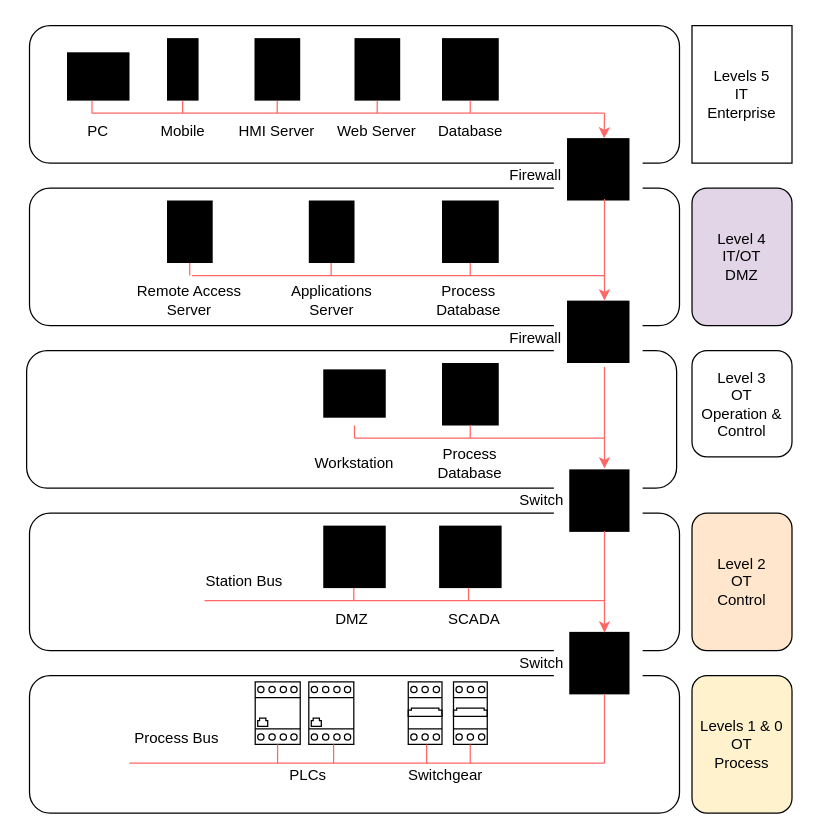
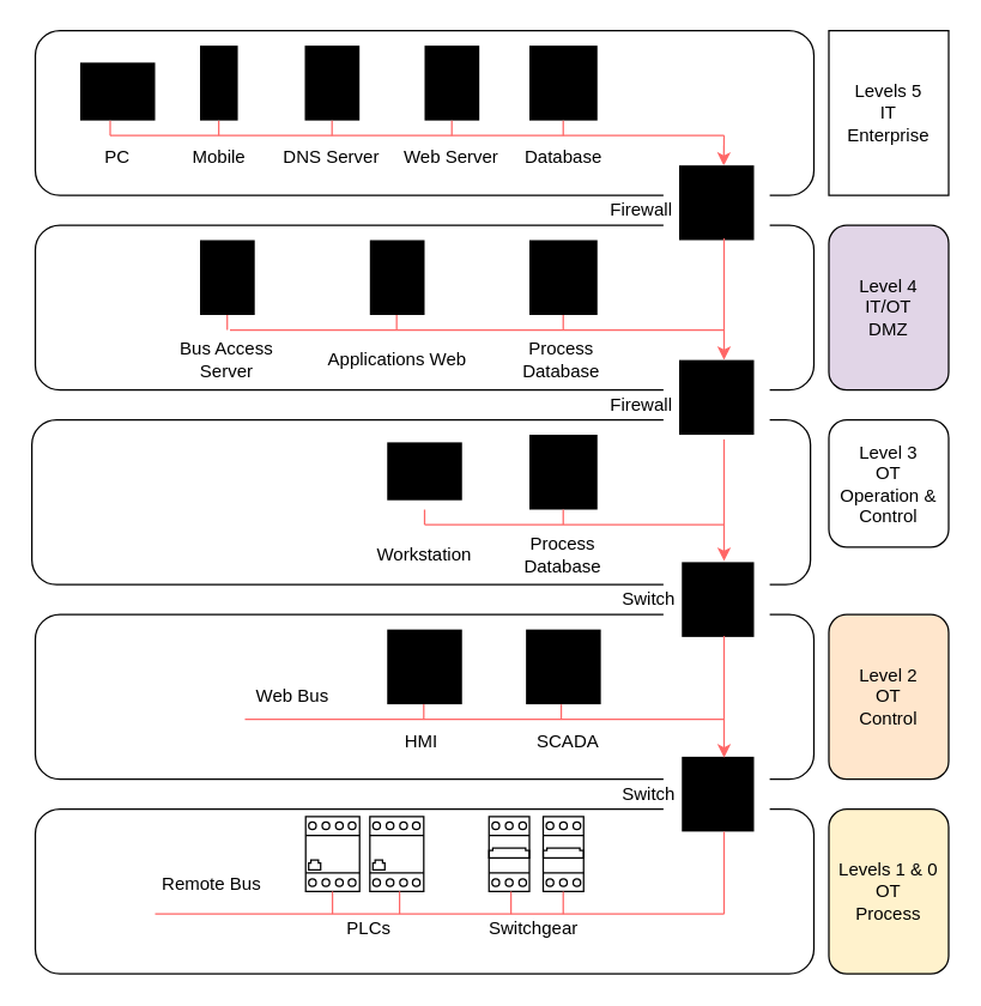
- <mxCell id="42" value="HMI Server" style="text;html=1;align=center;verticalAlign=middle;whiteSpace=wrap;rounded=0;" vertex="1" parent="1"><mxGeometry x="186.28" y="90" width="70" height="30" as="geometry" /></mxCell>
+ <mxCell id="42" value="DNS Server" style="text;html=1;align=center;verticalAlign=middle;whiteSpace=wrap;rounded=0;" vertex="1" parent="1"><mxGeometry x="186.28" y="90" width="70" height="30" as="geometry" /></mxCell>
- <mxCell id="45" value="Remote Access Server" style="text;html=1;align=center;verticalAlign=middle;whiteSpace=wrap;rounded=0;" vertex="1" parent="1"><mxGeometry x="101.28" y="225" width="100" height="30" as="geometry" /></mxCell>
+ <mxCell id="45" value="Bus Access Server" style="text;html=1;align=center;verticalAlign=middle;whiteSpace=wrap;rounded=0;" vertex="1" parent="1"><mxGeometry x="101.28" y="225" width="100" height="30" as="geometry" /></mxCell>
- <mxCell id="47" value="Applications Server" style="text;html=1;align=center;verticalAlign=middle;whiteSpace=wrap;rounded=0;" vertex="1" parent="1"><mxGeometry x="214.72" y="225" width="100" height="30" as="geometry" /></mxCell>
+ <mxCell id="47" value="Applications Web" style="text;html=1;align=center;verticalAlign=middle;whiteSpace=wrap;rounded=0;" vertex="1" parent="1"><mxGeometry x="214.72" y="225" width="100" height="30" as="geometry" /></mxCell>
- <mxCell id="50" value="Station Bus" style="text;html=1;align=center;verticalAlign=middle;whiteSpace=wrap;rounded=0;" vertex="1" parent="1"><mxGeometry x="149.56" y="450" width="90" height="30" as="geometry" /></mxCell>
+ <mxCell id="50" value="Web Bus" style="text;html=1;align=center;verticalAlign=middle;whiteSpace=wrap;rounded=0;" vertex="1" parent="1"><mxGeometry x="149.56" y="450" width="90" height="30" as="geometry" /></mxCell>
- <mxCell id="49" value="DMZ" style="text;html=1;align=center;verticalAlign=middle;whiteSpace=wrap;rounded=0;" vertex="1" parent="1"><mxGeometry x="235.7" y="480" width="90" height="30" as="geometry" /></mxCell>
+ <mxCell id="49" value="HMI" style="text;html=1;align=center;verticalAlign=middle;whiteSpace=wrap;rounded=0;" vertex="1" parent="1"><mxGeometry x="235.7" y="480" width="90" height="30" as="geometry" /></mxCell>
- <mxCell id="52" value="Process Bus" style="text;html=1;align=center;verticalAlign=middle;whiteSpace=wrap;rounded=0;" vertex="1" parent="1"><mxGeometry x="96.28" y="575" width="90" height="30" as="geometry" /></mxCell>
+ <mxCell id="52" value="Remote Bus" style="text;html=1;align=center;verticalAlign=middle;whiteSpace=wrap;rounded=0;" vertex="1" parent="1"><mxGeometry x="96.28" y="575" width="90" height="30" as="geometry" /></mxCell>
